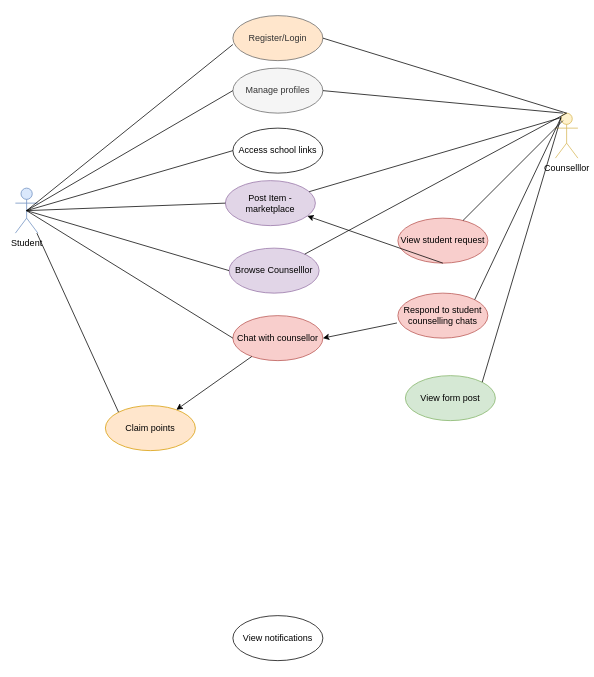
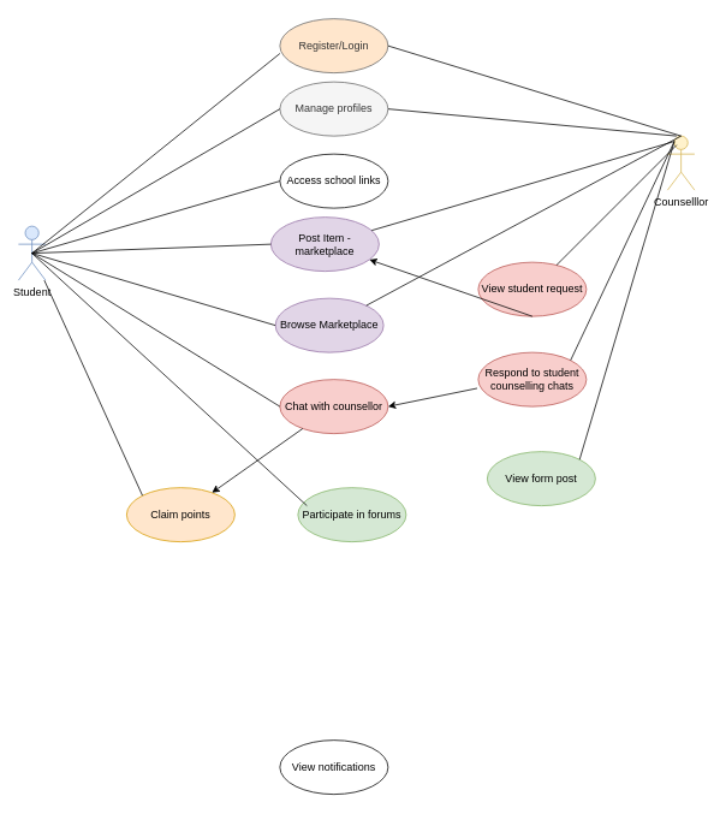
- <mxCell id="6" value="Browse Counselllor" style="ellipse;whiteSpace=wrap;html=1;fillColor=#e1d5e7;strokeColor=#9673a6;" vertex="1" parent="1"><mxGeometry x="305" y="330" width="120" height="60" as="geometry" /></mxCell>
+ <mxCell id="6" value="Browse Marketplace" style="ellipse;whiteSpace=wrap;html=1;fillColor=#e1d5e7;strokeColor=#9673a6;" vertex="1" parent="1"><mxGeometry x="305" y="330" width="120" height="60" as="geometry" /></mxCell>
+ <mxCell id="26" value="" style="endArrow=none;html=1;rounded=0;entryX=0.083;entryY=0.333;entryDx=0;entryDy=0;entryPerimeter=0;exitX=0.5;exitY=0.5;exitDx=0;exitDy=0;exitPerimeter=0;" edge="1" parent="1" source="11" target="7"><mxGeometry width="50" height="50" relative="1" as="geometry"><mxPoint x="410" y="350" as="sourcePoint" /><mxPoint x="460" y="300" as="targetPoint" /></mxGeometry></mxCell>
+ <mxCell id="7" value="Participate in forums" style="ellipse;whiteSpace=wrap;html=1;fillColor=#d5e8d4;strokeColor=#82b366;" vertex="1" parent="1"><mxGeometry x="330" y="540" width="120" height="60" as="geometry" /></mxCell>
